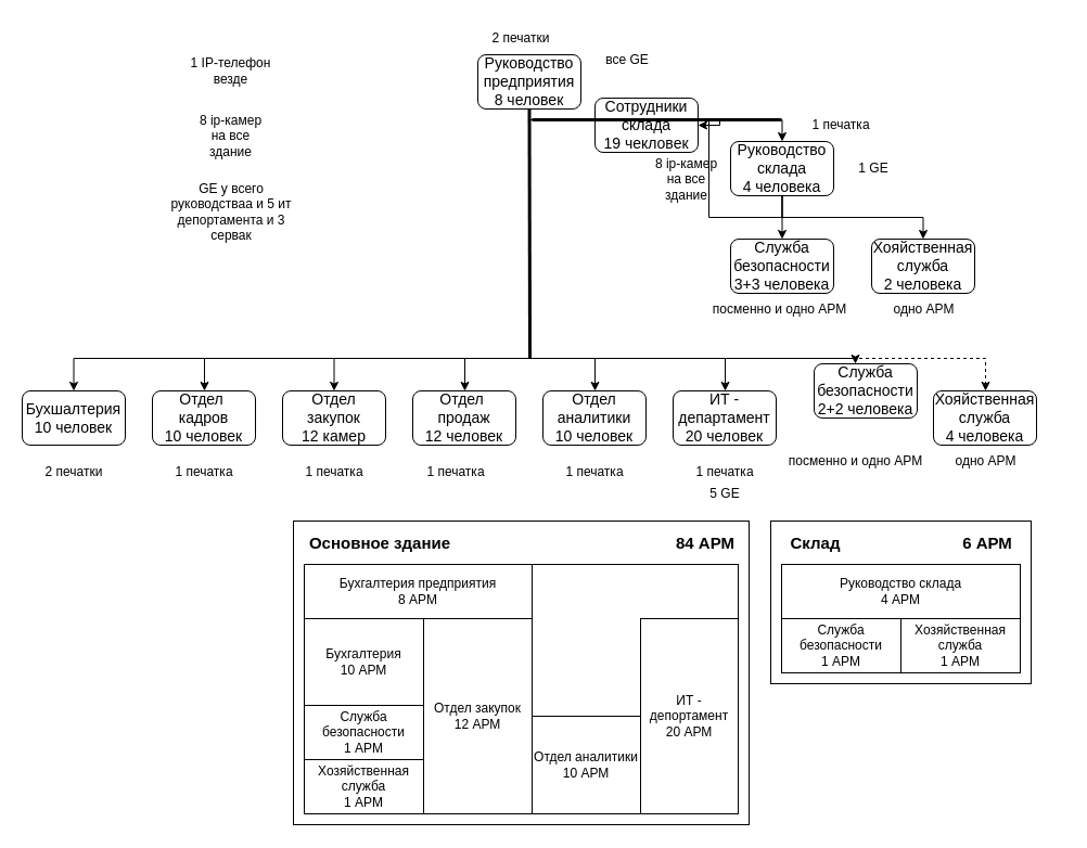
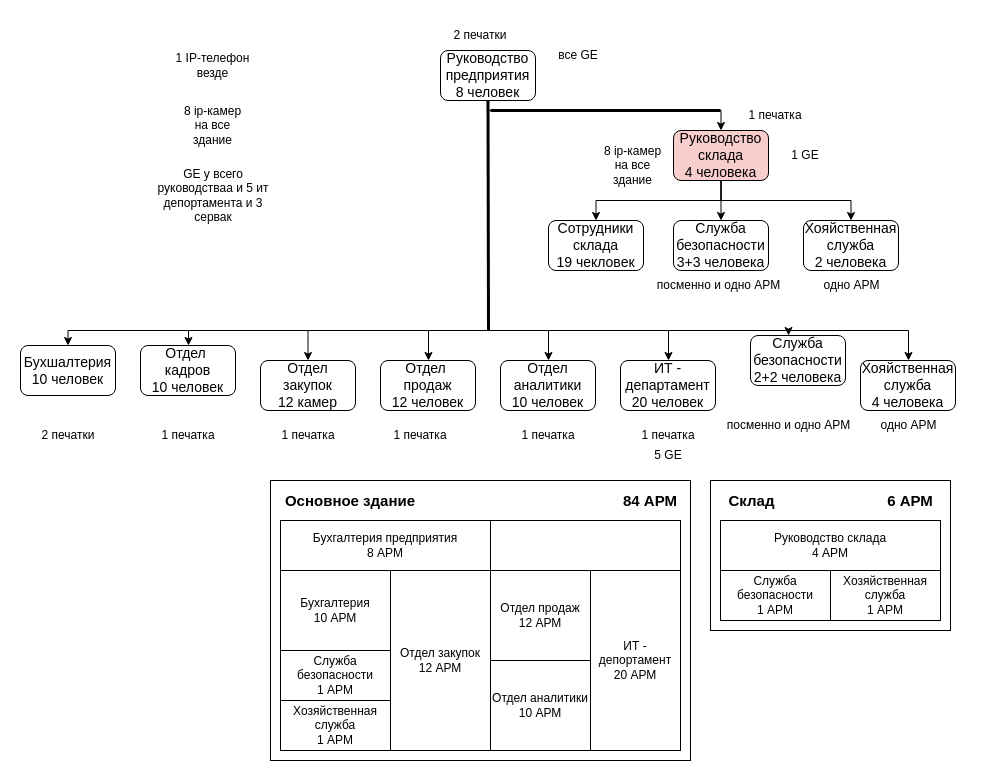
- <mxCell id="16" value="&lt;span style=&quot;font-size: 14px;&quot;&gt;Сотрудники склада&lt;br&gt;19 чекловек&lt;br&gt;&lt;/span&gt;" style="rounded=1;whiteSpace=wrap;html=1;" vertex="1" parent="1"><mxGeometry x="548" y="90" width="95" height="50" as="geometry" /></mxCell>
+ <mxCell id="16" value="&lt;span style=&quot;font-size: 14px;&quot;&gt;Сотрудники склада&lt;br&gt;19 чекловек&lt;br&gt;&lt;/span&gt;" style="rounded=1;whiteSpace=wrap;html=1;" vertex="1" parent="1"><mxGeometry x="548" y="220" width="95" height="50" as="geometry" /></mxCell>
- <mxCell id="15" value="&lt;span style=&quot;font-size: 14px;&quot;&gt;Руководство склада&lt;br&gt;4 человека&lt;br&gt;&lt;/span&gt;" style="rounded=1;whiteSpace=wrap;html=1;" vertex="1" parent="1"><mxGeometry x="673" y="130" width="95" height="50" as="geometry" /></mxCell>
+ <mxCell id="15" value="&lt;span style=&quot;font-size: 14px;&quot;&gt;Руководство склада&lt;br&gt;4 человека&lt;br&gt;&lt;/span&gt;" style="rounded=1;whiteSpace=wrap;html=1;fillColor=#f8cecc;" vertex="1" parent="1"><mxGeometry x="673" y="130" width="95" height="50" as="geometry" /></mxCell>
- <mxCell id="9" style="edgeStyle=orthogonalEdgeStyle;rounded=0;orthogonalLoop=1;jettySize=auto;html=1;exitX=0.5;exitY=1;exitDx=0;exitDy=0;dashed=1;" edge="1" parent="1" source="11" target="26"><mxGeometry relative="1" as="geometry"><Array as="points"><mxPoint x="488" y="330" /><mxPoint x="908" y="330" /></Array></mxGeometry></mxCell>
+ <mxCell id="9" style="edgeStyle=orthogonalEdgeStyle;rounded=0;orthogonalLoop=1;jettySize=auto;html=1;exitX=0.5;exitY=1;exitDx=0;exitDy=0;" edge="1" parent="1" source="11" target="26"><mxGeometry relative="1" as="geometry"><Array as="points"><mxPoint x="488" y="330" /><mxPoint x="908" y="330" /></Array></mxGeometry></mxCell>
- <mxCell id="18" value="&lt;span style=&quot;font-size: 14px;&quot;&gt;Бухшалтерия&lt;br&gt;10 человек&lt;br&gt;&lt;/span&gt;" style="rounded=1;whiteSpace=wrap;html=1;" vertex="1" parent="1"><mxGeometry x="20" y="360" width="95" height="50" as="geometry" /></mxCell>
+ <mxCell id="18" value="&lt;span style=&quot;font-size: 14px;&quot;&gt;Бухшалтерия&lt;br&gt;10 человек&lt;br&gt;&lt;/span&gt;" style="rounded=1;whiteSpace=wrap;html=1;" vertex="1" parent="1"><mxGeometry x="20" y="345" width="95" height="50" as="geometry" /></mxCell>
- <mxCell id="19" value="&lt;span style=&quot;font-size: 14px;&quot;&gt;Отдел&amp;nbsp; кадров&lt;br&gt;10 человек&lt;br&gt;&lt;/span&gt;" style="rounded=1;whiteSpace=wrap;html=1;" vertex="1" parent="1"><mxGeometry x="140" y="360" width="95" height="50" as="geometry" /></mxCell>
+ <mxCell id="19" value="&lt;span style=&quot;font-size: 14px;&quot;&gt;Отдел&amp;nbsp; кадров&lt;br&gt;10 человек&lt;br&gt;&lt;/span&gt;" style="rounded=1;whiteSpace=wrap;html=1;" vertex="1" parent="1"><mxGeometry x="140" y="345" width="95" height="50" as="geometry" /></mxCell>
+ <mxCell id="41" value="Отдел продаж&lt;br&gt;12 АРМ" style="rounded=0;whiteSpace=wrap;html=1;" vertex="1" parent="1"><mxGeometry x="490" y="570" width="100" height="90" as="geometry" /></mxCell>
